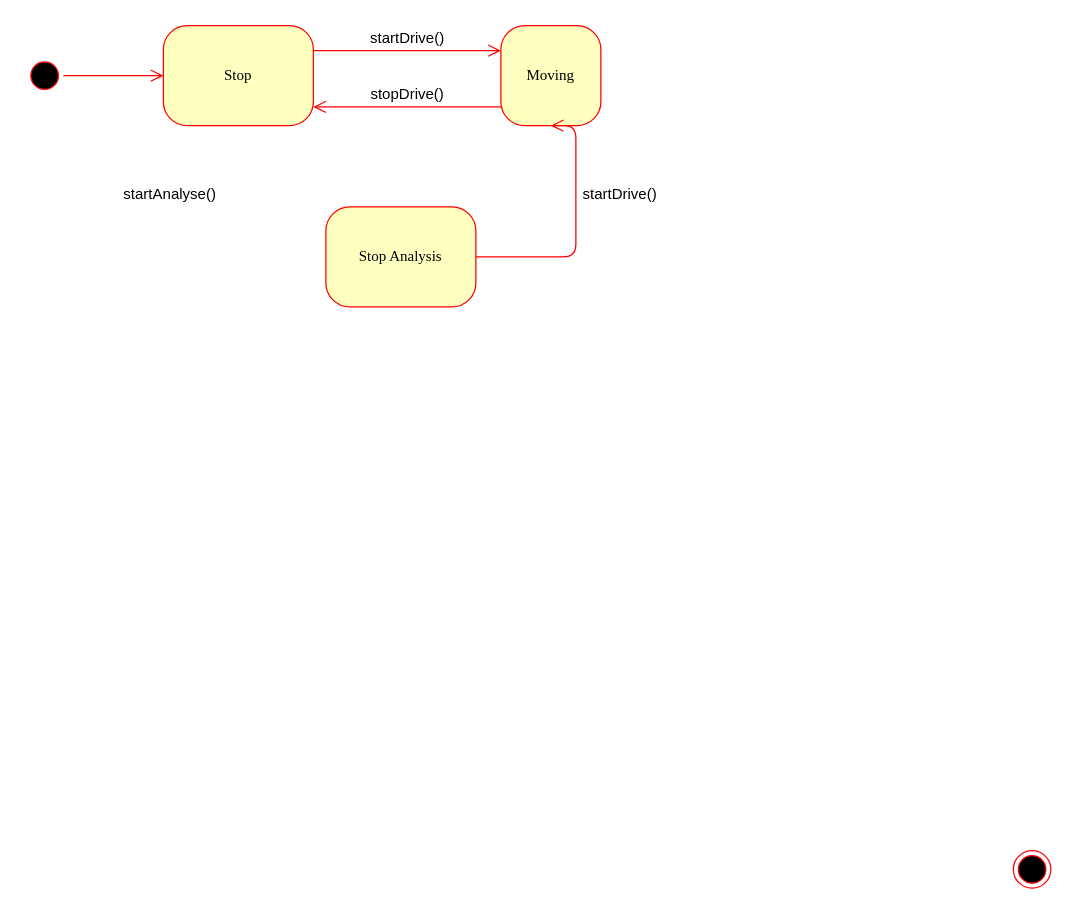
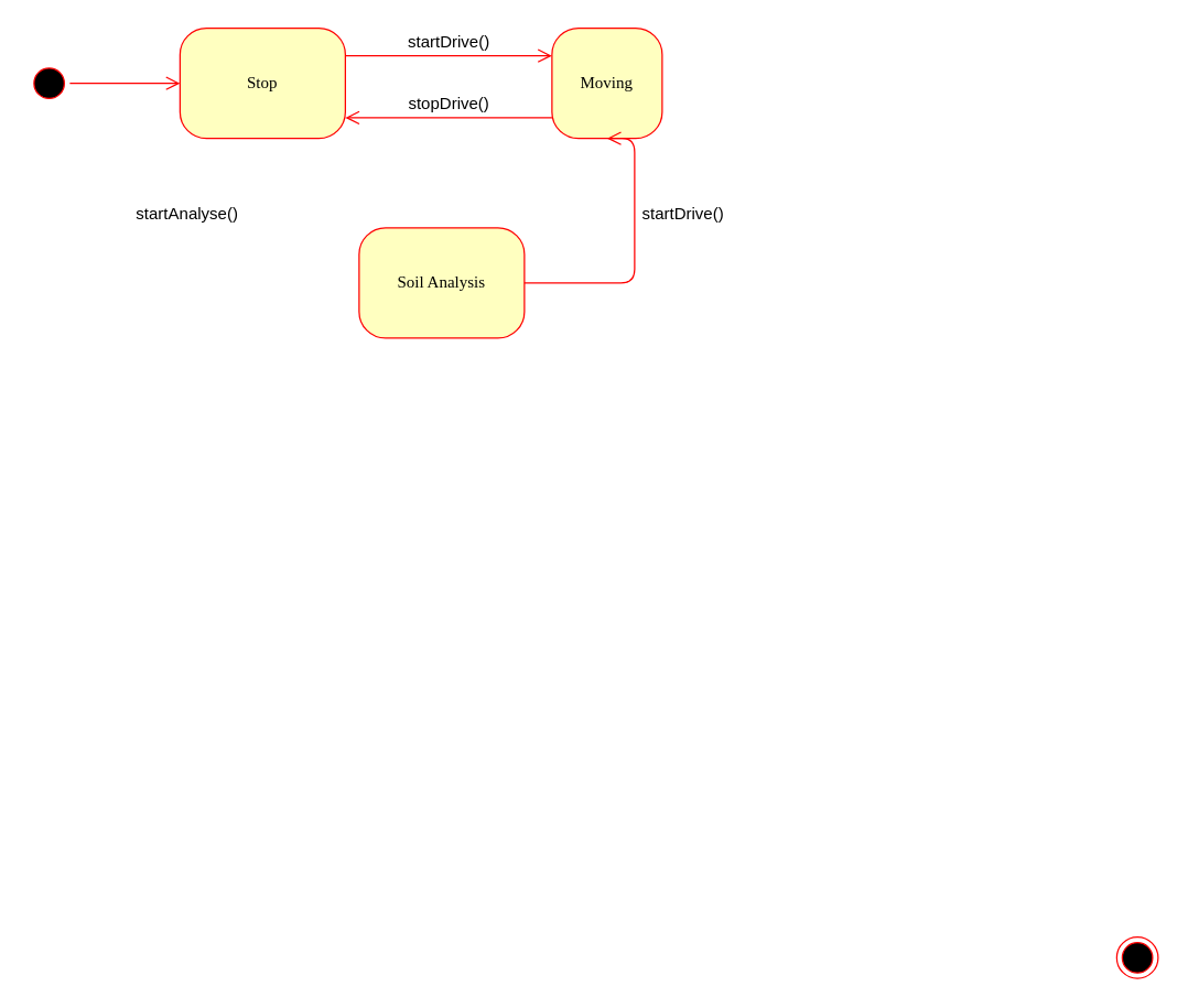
- <mxCell id="11" value="Stop Analysis" style="rounded=1;whiteSpace=wrap;html=1;arcSize=24;fillColor=#ffffc0;strokeColor=#ff0000;shadow=0;comic=0;labelBackgroundColor=none;fontFamily=Verdana;fontSize=12;fontColor=#000000;align=center;" vertex="1" parent="1"><mxGeometry x="260" y="165" width="120" height="80" as="geometry" /></mxCell>
+ <mxCell id="11" value="Soil Analysis" style="rounded=1;whiteSpace=wrap;html=1;arcSize=24;fillColor=#ffffc0;strokeColor=#ff0000;shadow=0;comic=0;labelBackgroundColor=none;fontFamily=Verdana;fontSize=12;fontColor=#000000;align=center;" vertex="1" parent="1"><mxGeometry x="260" y="165" width="120" height="80" as="geometry" /></mxCell>
